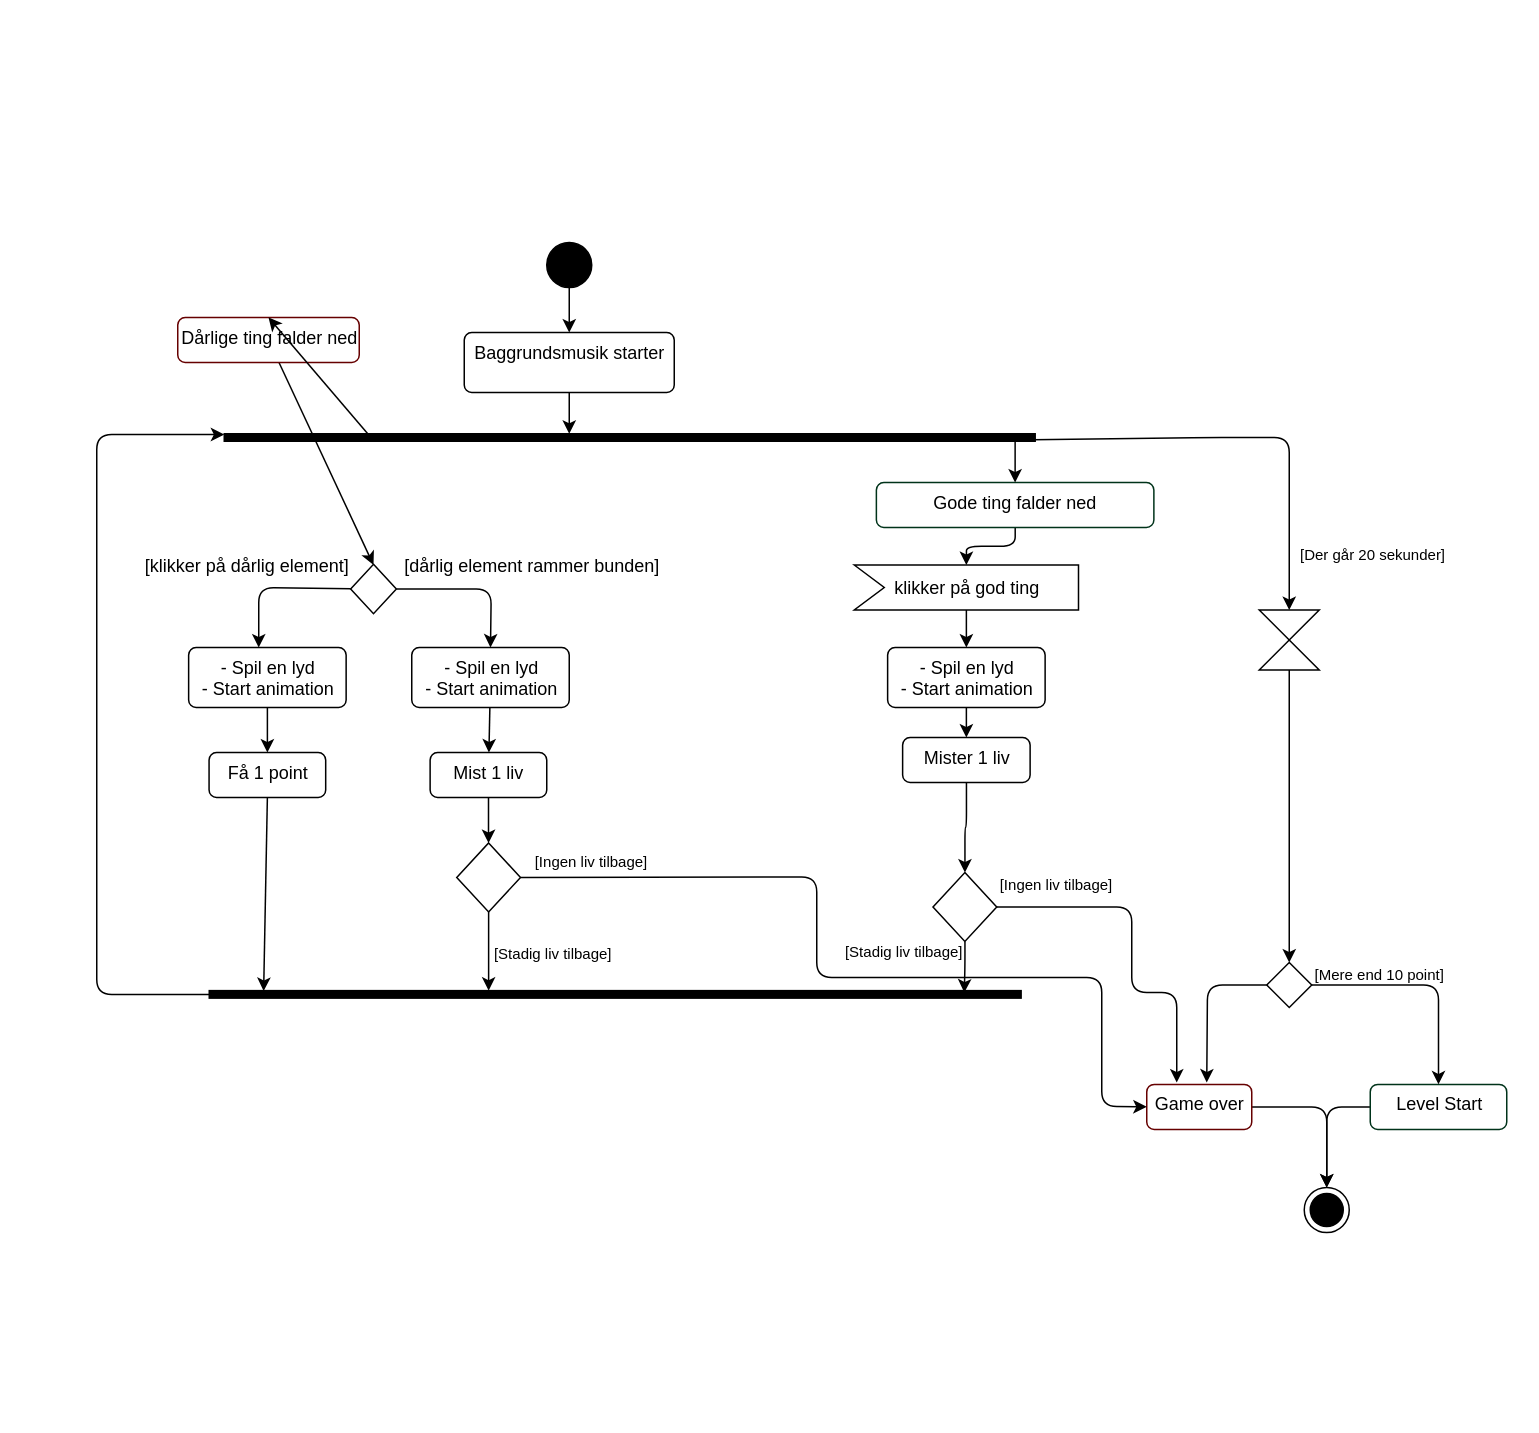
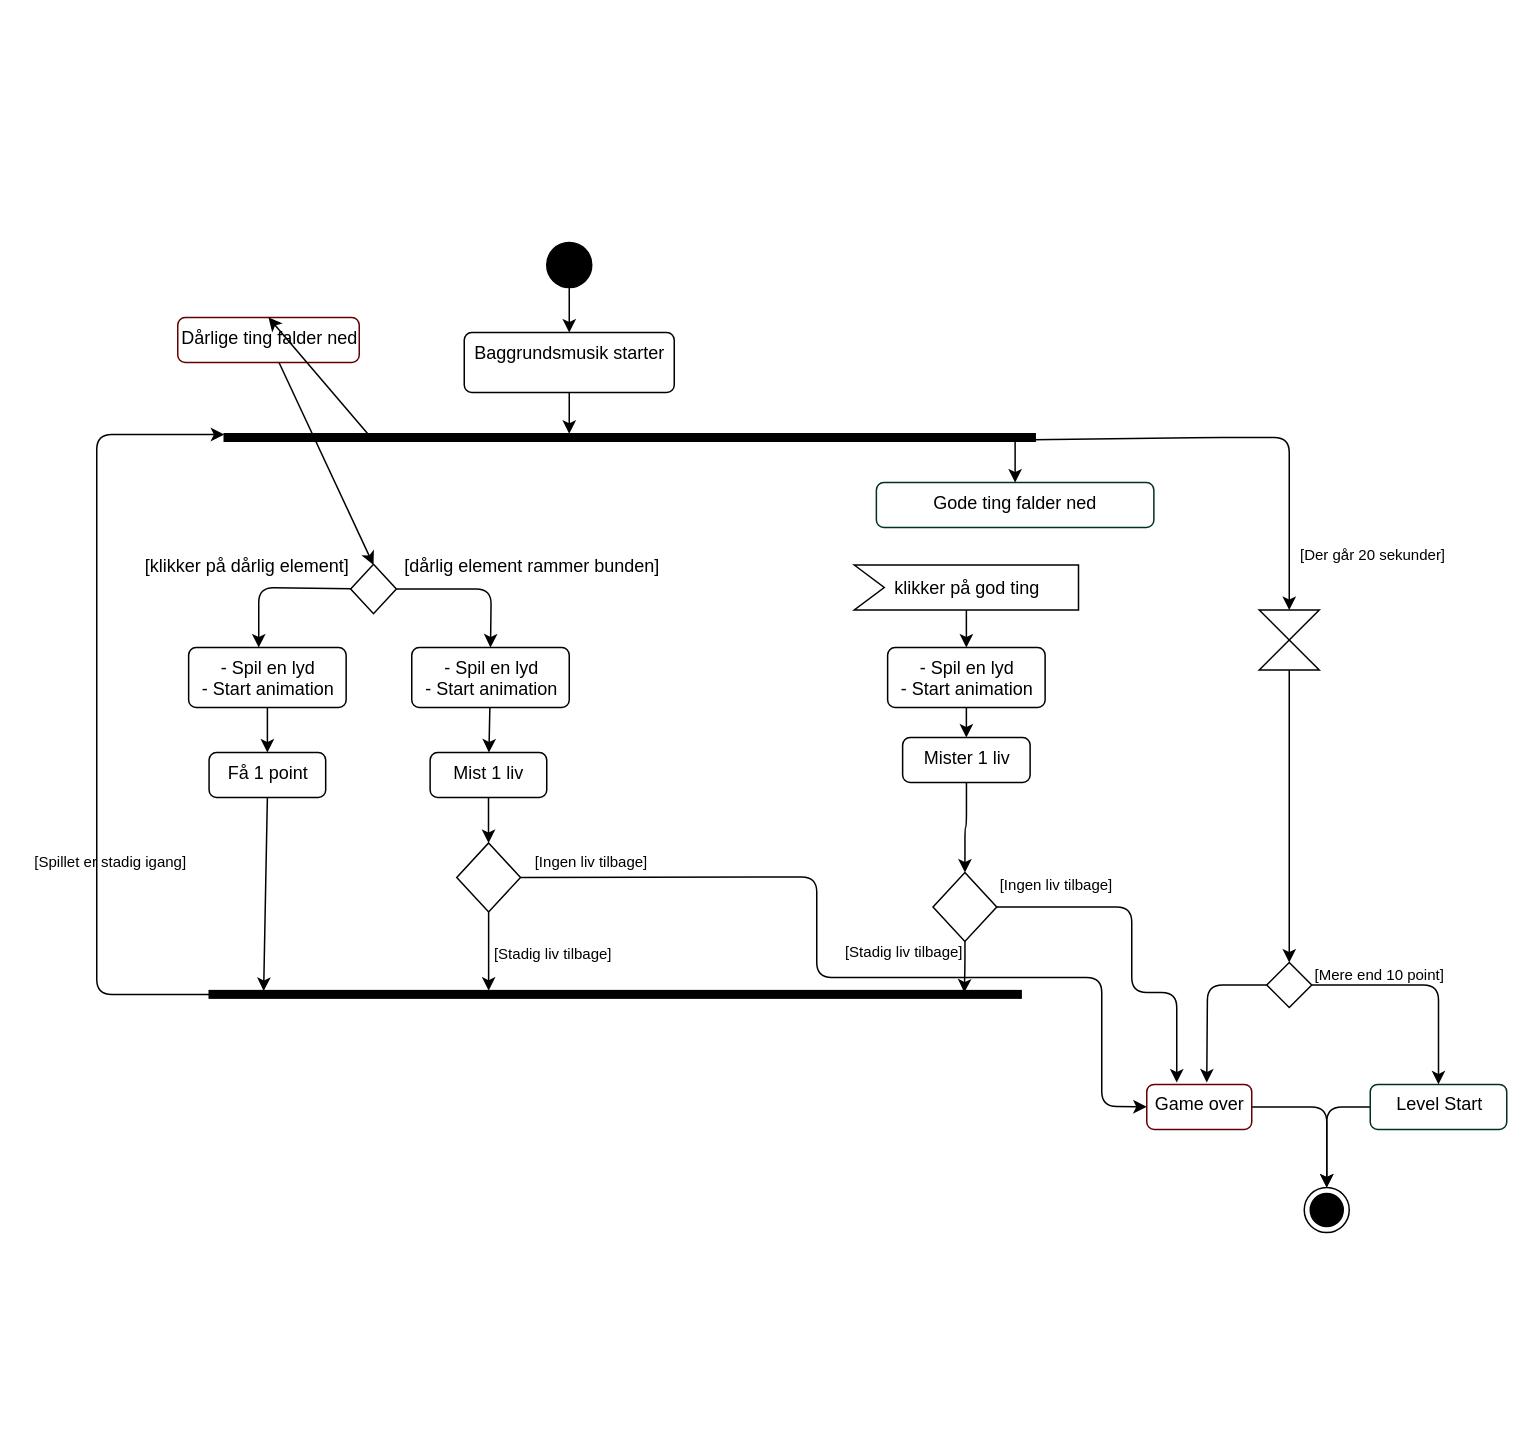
- <mxCell id="9" value="" style="edgeStyle=orthogonalEdgeStyle;html=1;fontSize=10;fontColor=#000000;entryX=0;entryY=0;entryDx=74.75;entryDy=30.0;entryPerimeter=0;" parent="1" source="10" target="42" edge="1"><mxGeometry relative="1" as="geometry"><mxPoint x="594" y="376" as="targetPoint" /></mxGeometry></mxCell>
+ <mxCell id="38" value="[Spillet er stadig igang]" style="text;strokeColor=none;align=center;fillColor=none;html=1;verticalAlign=middle;whiteSpace=wrap;rounded=0;labelBackgroundColor=none;fontSize=10;fontColor=#000000;" parent="1" vertex="1"><mxGeometry x="20.76" y="566" width="104.5" height="15" as="geometry" /></mxCell>
